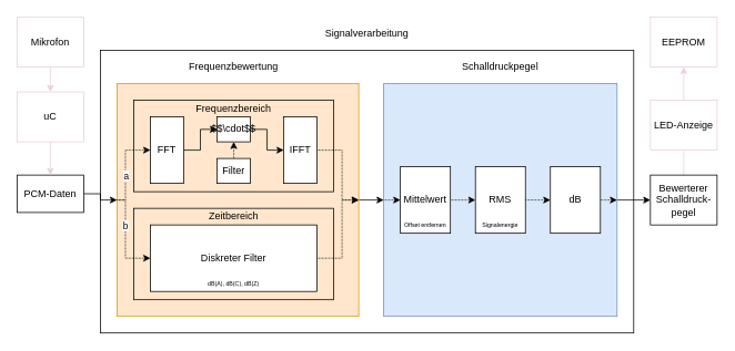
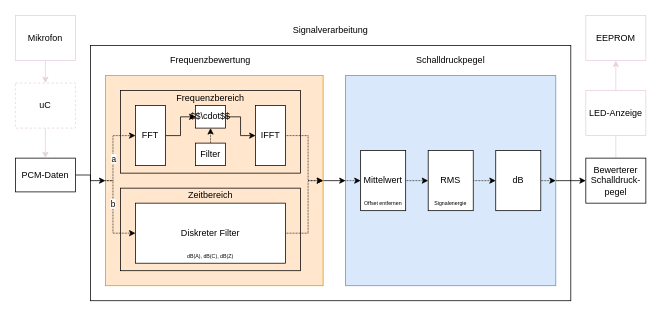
- <mxCell id="45" value="uC" style="rounded=0;whiteSpace=wrap;html=1;strokeColor=#E6D0DE;" vertex="1" parent="1"><mxGeometry y="110" width="80" height="60" as="geometry" x="20" /></mxCell>
+ <mxCell id="45" value="uC" style="rounded=0;whiteSpace=wrap;html=1;strokeColor=#E6D0DE;dashed=1;" vertex="1" parent="1"><mxGeometry y="110" width="80" height="60" as="geometry" x="20" /></mxCell>
